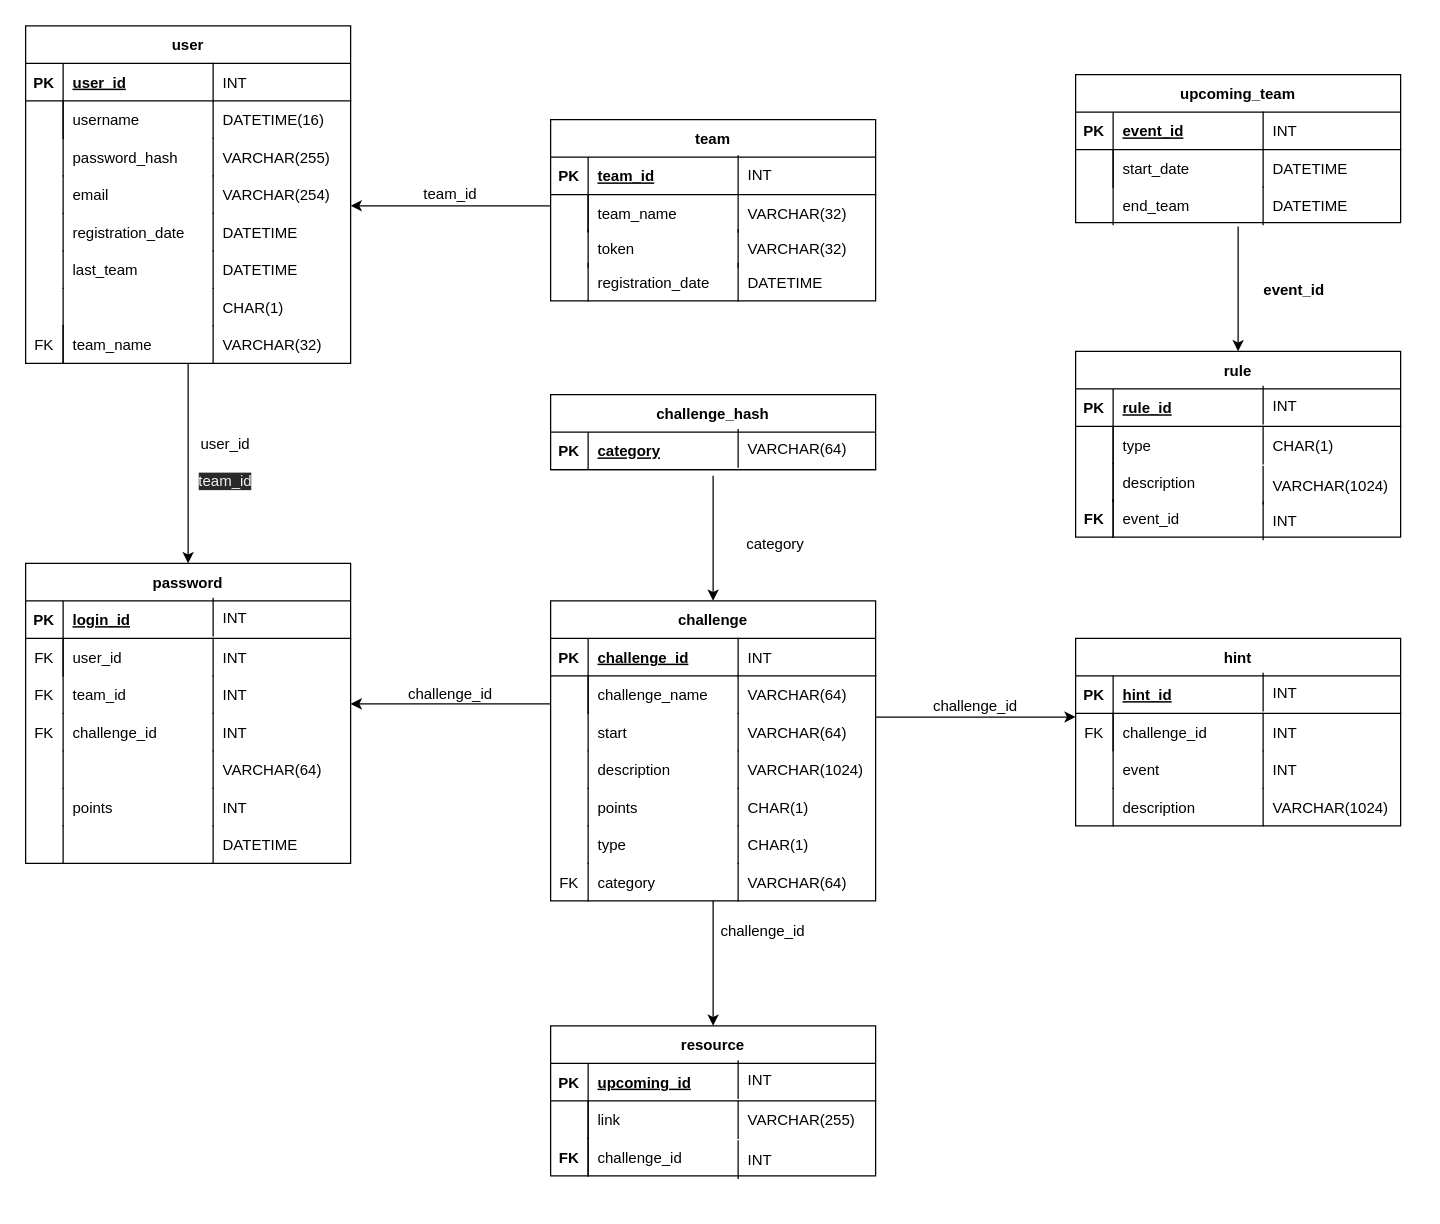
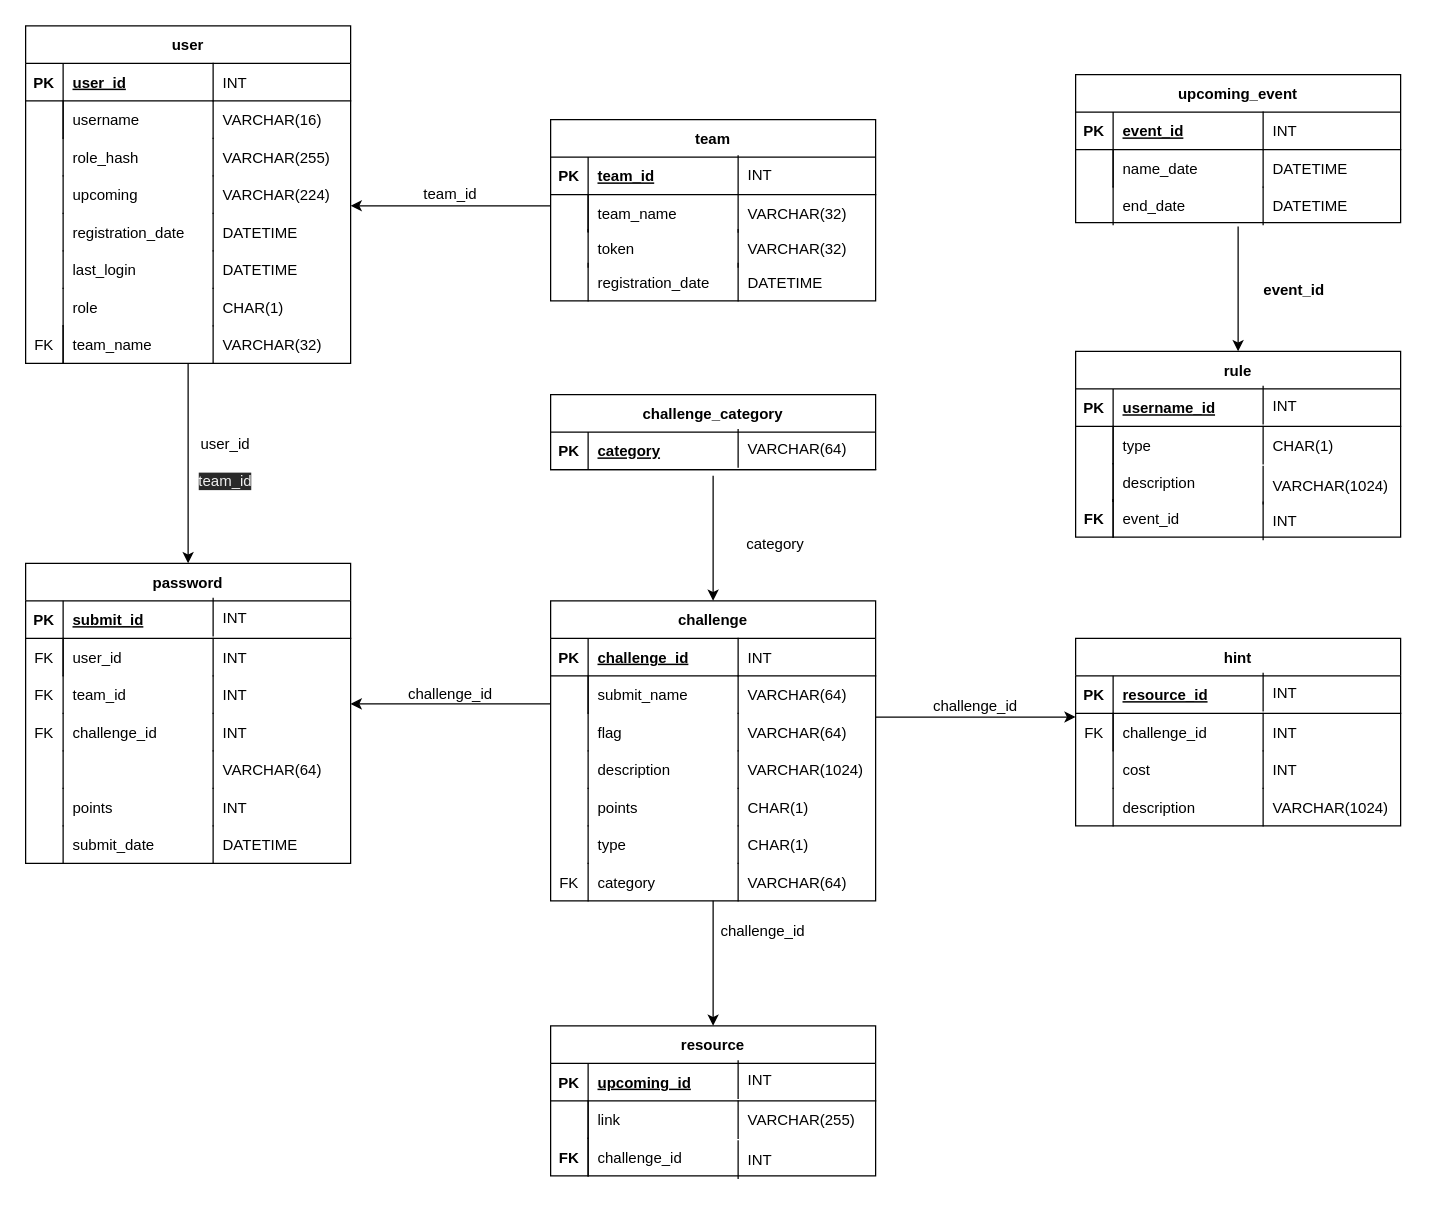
- <mxCell id="189" value="upcoming_team" style="shape=table;startSize=30;container=1;collapsible=1;childLayout=tableLayout;fixedRows=1;rowLines=0;fontStyle=1;align=center;resizeLast=1;" vertex="1" parent="1"><mxGeometry x="860" y="59" width="260" height="118.5" as="geometry" /></mxCell>
+ <mxCell id="189" value="upcoming_event" style="shape=table;startSize=30;container=1;collapsible=1;childLayout=tableLayout;fixedRows=1;rowLines=0;fontStyle=1;align=center;resizeLast=1;" vertex="1" parent="1"><mxGeometry x="860" y="59" width="260" height="118.5" as="geometry" /></mxCell>
- <mxCell id="40" value="DATETIME(16)" style="shape=partialRectangle;overflow=hidden;connectable=0;fillColor=none;top=0;left=1;bottom=0;right=0;align=left;spacingLeft=6;" parent="1" vertex="1"><mxGeometry x="170" y="80" width="120" height="30" as="geometry"><mxRectangle width="220" height="30" as="alternateBounds" /></mxGeometry></mxCell>
+ <mxCell id="40" value="VARCHAR(16)" style="shape=partialRectangle;overflow=hidden;connectable=0;fillColor=none;top=0;left=1;bottom=0;right=0;align=left;spacingLeft=6;" parent="1" vertex="1"><mxGeometry x="170" y="80" width="120" height="30" as="geometry"><mxRectangle width="220" height="30" as="alternateBounds" /></mxGeometry></mxCell>
- <mxCell id="164" value="password_hash" style="shape=partialRectangle;overflow=hidden;connectable=0;fillColor=none;top=0;left=0;bottom=0;right=0;align=left;spacingLeft=6;" parent="162" vertex="1"><mxGeometry x="30" width="100" height="30" as="geometry"><mxRectangle width="220" height="30" as="alternateBounds" /></mxGeometry></mxCell>
+ <mxCell id="164" value="role_hash" style="shape=partialRectangle;overflow=hidden;connectable=0;fillColor=none;top=0;left=0;bottom=0;right=0;align=left;spacingLeft=6;" parent="162" vertex="1"><mxGeometry x="30" width="100" height="30" as="geometry"><mxRectangle width="220" height="30" as="alternateBounds" /></mxGeometry></mxCell>
- <mxCell id="195" value="start_date" style="shape=partialRectangle;overflow=hidden;connectable=0;fillColor=none;top=0;left=0;bottom=0;right=0;align=left;spacingLeft=6;" vertex="1" parent="193"><mxGeometry x="30" width="230" height="30" as="geometry"><mxRectangle width="230" height="30" as="alternateBounds" /></mxGeometry></mxCell>
+ <mxCell id="195" value="name_date" style="shape=partialRectangle;overflow=hidden;connectable=0;fillColor=none;top=0;left=0;bottom=0;right=0;align=left;spacingLeft=6;" vertex="1" parent="193"><mxGeometry x="30" width="230" height="30" as="geometry"><mxRectangle width="230" height="30" as="alternateBounds" /></mxGeometry></mxCell>
- <mxCell id="49" value="email" style="shape=partialRectangle;overflow=hidden;connectable=0;fillColor=none;top=0;left=0;bottom=0;right=0;align=left;spacingLeft=6;" parent="47" vertex="1"><mxGeometry x="30" width="100" height="30" as="geometry"><mxRectangle width="220" height="30" as="alternateBounds" /></mxGeometry></mxCell>
+ <mxCell id="49" value="upcoming" style="shape=partialRectangle;overflow=hidden;connectable=0;fillColor=none;top=0;left=0;bottom=0;right=0;align=left;spacingLeft=6;" parent="47" vertex="1"><mxGeometry x="30" width="100" height="30" as="geometry"><mxRectangle width="220" height="30" as="alternateBounds" /></mxGeometry></mxCell>
- <mxCell id="50" value="VARCHAR(254)" style="shape=partialRectangle;overflow=hidden;connectable=0;fillColor=none;top=0;left=1;bottom=0;right=0;align=left;spacingLeft=6;" parent="46" vertex="1"><mxGeometry x="150" width="120" height="30" as="geometry"><mxRectangle width="220" height="30" as="alternateBounds" /></mxGeometry></mxCell>
+ <mxCell id="50" value="VARCHAR(224)" style="shape=partialRectangle;overflow=hidden;connectable=0;fillColor=none;top=0;left=1;bottom=0;right=0;align=left;spacingLeft=6;" parent="46" vertex="1"><mxGeometry x="150" width="120" height="30" as="geometry"><mxRectangle width="220" height="30" as="alternateBounds" /></mxGeometry></mxCell>
- <mxCell id="214" value="end_team" style="shape=partialRectangle;overflow=hidden;connectable=0;fillColor=none;top=0;left=0;bottom=0;right=0;align=left;spacingLeft=6;" vertex="1" parent="212"><mxGeometry x="30" width="100" height="30" as="geometry"><mxRectangle width="220" height="30" as="alternateBounds" /></mxGeometry></mxCell>
+ <mxCell id="214" value="end_date" style="shape=partialRectangle;overflow=hidden;connectable=0;fillColor=none;top=0;left=0;bottom=0;right=0;align=left;spacingLeft=6;" vertex="1" parent="212"><mxGeometry x="30" width="100" height="30" as="geometry"><mxRectangle width="220" height="30" as="alternateBounds" /></mxGeometry></mxCell>
- <mxCell id="53" value="last_team" style="shape=partialRectangle;overflow=hidden;connectable=0;fillColor=none;top=0;left=0;bottom=0;right=0;align=left;spacingLeft=6;" parent="51" vertex="1"><mxGeometry x="30" width="100" height="30" as="geometry"><mxRectangle width="220" height="30" as="alternateBounds" /></mxGeometry></mxCell>
+ <mxCell id="53" value="last_login" style="shape=partialRectangle;overflow=hidden;connectable=0;fillColor=none;top=0;left=0;bottom=0;right=0;align=left;spacingLeft=6;" parent="51" vertex="1"><mxGeometry x="30" width="100" height="30" as="geometry"><mxRectangle width="220" height="30" as="alternateBounds" /></mxGeometry></mxCell>
+ <mxCell id="57" value="role" style="shape=partialRectangle;overflow=hidden;connectable=0;fillColor=none;top=0;left=0;bottom=0;right=0;align=left;spacingLeft=6;" parent="55" vertex="1"><mxGeometry x="30" width="100" height="30" as="geometry"><mxRectangle width="220" height="30" as="alternateBounds" /></mxGeometry></mxCell>
- <mxCell id="202" value="rule_id" style="shape=partialRectangle;overflow=hidden;connectable=0;fillColor=none;top=0;left=0;bottom=0;right=0;align=left;spacingLeft=6;fontStyle=5;" vertex="1" parent="200"><mxGeometry x="30" width="230" height="30" as="geometry"><mxRectangle width="230" height="30" as="alternateBounds" /></mxGeometry></mxCell>
+ <mxCell id="202" value="username_id" style="shape=partialRectangle;overflow=hidden;connectable=0;fillColor=none;top=0;left=0;bottom=0;right=0;align=left;spacingLeft=6;fontStyle=5;" vertex="1" parent="200"><mxGeometry x="30" width="230" height="30" as="geometry"><mxRectangle width="230" height="30" as="alternateBounds" /></mxGeometry></mxCell>
- <mxCell id="144" value="challenge_hash" style="shape=table;startSize=30;container=1;collapsible=1;childLayout=tableLayout;fixedRows=1;rowLines=0;fontStyle=1;align=center;resizeLast=1;" parent="1" vertex="1"><mxGeometry x="440" y="315" width="260" height="60" as="geometry" /></mxCell>
+ <mxCell id="144" value="challenge_category" style="shape=table;startSize=30;container=1;collapsible=1;childLayout=tableLayout;fixedRows=1;rowLines=0;fontStyle=1;align=center;resizeLast=1;" parent="1" vertex="1"><mxGeometry x="440" y="315" width="260" height="60" as="geometry" /></mxCell>
- <mxCell id="6" value="login_id" style="shape=partialRectangle;overflow=hidden;connectable=0;fillColor=none;top=0;left=0;bottom=0;right=0;align=left;spacingLeft=6;fontStyle=5;" parent="4" vertex="1"><mxGeometry x="30" width="230" height="30" as="geometry"><mxRectangle width="230" height="30" as="alternateBounds" /></mxGeometry></mxCell>
+ <mxCell id="6" value="submit_id" style="shape=partialRectangle;overflow=hidden;connectable=0;fillColor=none;top=0;left=0;bottom=0;right=0;align=left;spacingLeft=6;fontStyle=5;" parent="4" vertex="1"><mxGeometry x="30" width="230" height="30" as="geometry"><mxRectangle width="230" height="30" as="alternateBounds" /></mxGeometry></mxCell>
- <mxCell id="94" value="challenge_name" style="shape=partialRectangle;overflow=hidden;connectable=0;fillColor=none;top=0;left=0;bottom=0;right=0;align=left;spacingLeft=6;" parent="92" vertex="1"><mxGeometry x="30" width="230" height="30" as="geometry"><mxRectangle width="230" height="30" as="alternateBounds" /></mxGeometry></mxCell>
+ <mxCell id="94" value="submit_name" style="shape=partialRectangle;overflow=hidden;connectable=0;fillColor=none;top=0;left=0;bottom=0;right=0;align=left;spacingLeft=6;" parent="92" vertex="1"><mxGeometry x="30" width="230" height="30" as="geometry"><mxRectangle width="230" height="30" as="alternateBounds" /></mxGeometry></mxCell>
- <mxCell id="120" value="hint_id" style="shape=partialRectangle;overflow=hidden;connectable=0;fillColor=none;top=0;left=0;bottom=0;right=0;align=left;spacingLeft=6;fontStyle=5;" parent="118" vertex="1"><mxGeometry x="30" width="230" height="30" as="geometry"><mxRectangle width="230" height="30" as="alternateBounds" /></mxGeometry></mxCell>
+ <mxCell id="120" value="resource_id" style="shape=partialRectangle;overflow=hidden;connectable=0;fillColor=none;top=0;left=0;bottom=0;right=0;align=left;spacingLeft=6;fontStyle=5;" parent="118" vertex="1"><mxGeometry x="30" width="230" height="30" as="geometry"><mxRectangle width="230" height="30" as="alternateBounds" /></mxGeometry></mxCell>
- <mxCell id="175" value="start" style="shape=partialRectangle;overflow=hidden;connectable=0;fillColor=none;top=0;left=0;bottom=0;right=0;align=left;spacingLeft=6;" parent="173" vertex="1"><mxGeometry x="30" width="100" height="30" as="geometry"><mxRectangle width="220" height="30" as="alternateBounds" /></mxGeometry></mxCell>
+ <mxCell id="175" value="flag" style="shape=partialRectangle;overflow=hidden;connectable=0;fillColor=none;top=0;left=0;bottom=0;right=0;align=left;spacingLeft=6;" parent="173" vertex="1"><mxGeometry x="30" width="100" height="30" as="geometry"><mxRectangle width="220" height="30" as="alternateBounds" /></mxGeometry></mxCell>
- <mxCell id="129" value="event" style="shape=partialRectangle;overflow=hidden;connectable=0;fillColor=none;top=0;left=0;bottom=0;right=0;align=left;spacingLeft=6;" parent="127" vertex="1"><mxGeometry x="30" width="100" height="30" as="geometry"><mxRectangle width="220" height="30" as="alternateBounds" /></mxGeometry></mxCell>
+ <mxCell id="129" value="cost" style="shape=partialRectangle;overflow=hidden;connectable=0;fillColor=none;top=0;left=0;bottom=0;right=0;align=left;spacingLeft=6;" parent="127" vertex="1"><mxGeometry x="30" width="100" height="30" as="geometry"><mxRectangle width="220" height="30" as="alternateBounds" /></mxGeometry></mxCell>
+ <mxCell id="158" value="submit_date" style="shape=partialRectangle;overflow=hidden;connectable=0;fillColor=none;top=0;left=0;bottom=0;right=0;align=left;spacingLeft=6;" parent="156" vertex="1"><mxGeometry x="30" width="100" height="30" as="geometry"><mxRectangle width="220" height="30" as="alternateBounds" /></mxGeometry></mxCell>
